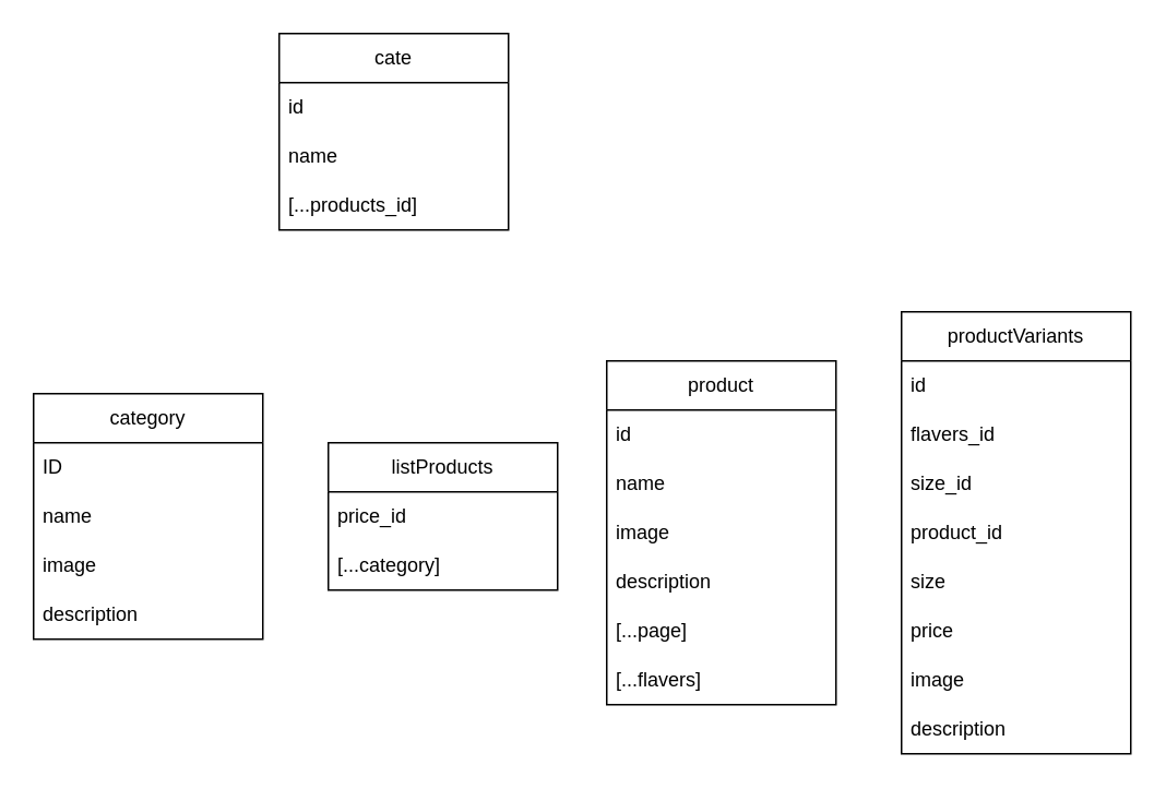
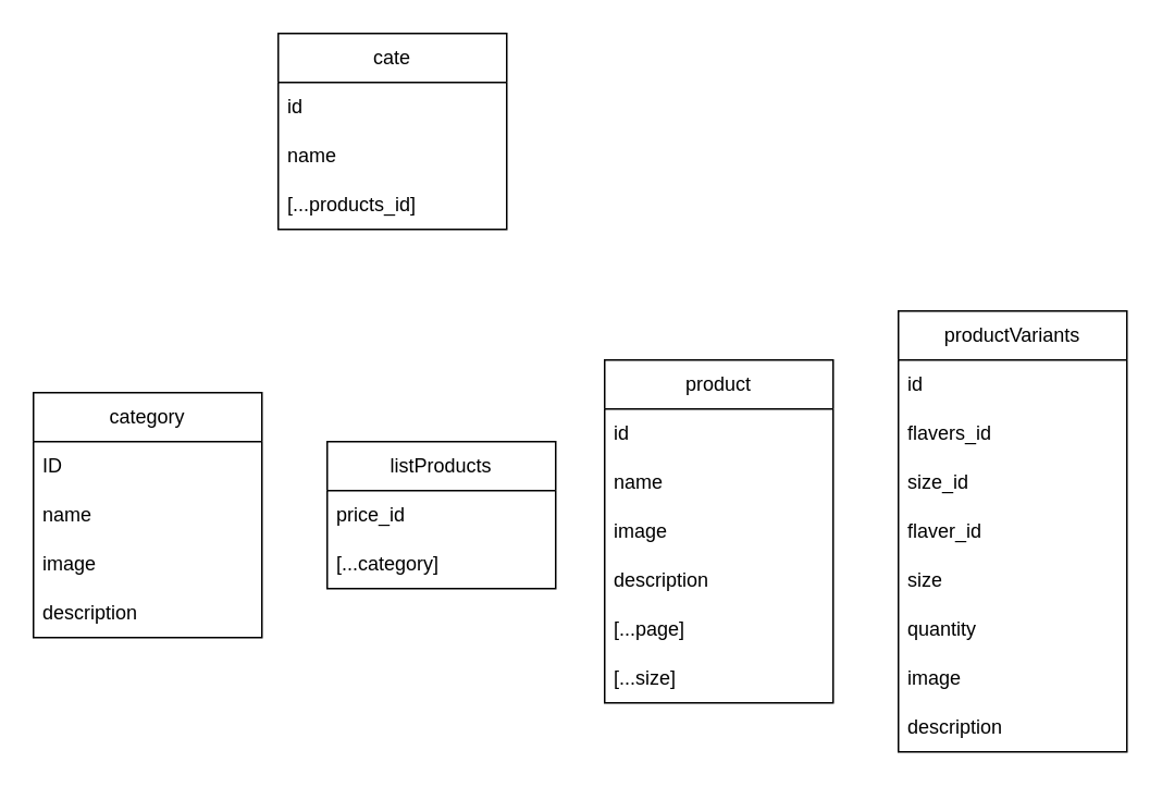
- <mxCell id="21" value="product_id" style="text;strokeColor=none;fillColor=none;align=left;verticalAlign=middle;spacingLeft=4;spacingRight=4;overflow=hidden;points=[[0,0.5],[1,0.5]];portConstraint=eastwest;rotatable=0;whiteSpace=wrap;html=1;" parent="17" vertex="1"><mxGeometry y="120" width="140" height="30" as="geometry" /></mxCell>
+ <mxCell id="21" value="flaver_id" style="text;strokeColor=none;fillColor=none;align=left;verticalAlign=middle;spacingLeft=4;spacingRight=4;overflow=hidden;points=[[0,0.5],[1,0.5]];portConstraint=eastwest;rotatable=0;whiteSpace=wrap;html=1;" parent="17" vertex="1"><mxGeometry y="120" width="140" height="30" as="geometry" /></mxCell>
- <mxCell id="23" value="price" style="text;strokeColor=none;fillColor=none;align=left;verticalAlign=middle;spacingLeft=4;spacingRight=4;overflow=hidden;points=[[0,0.5],[1,0.5]];portConstraint=eastwest;rotatable=0;whiteSpace=wrap;html=1;" parent="17" vertex="1"><mxGeometry y="180" width="140" height="30" as="geometry" /></mxCell>
+ <mxCell id="23" value="quantity" style="text;strokeColor=none;fillColor=none;align=left;verticalAlign=middle;spacingLeft=4;spacingRight=4;overflow=hidden;points=[[0,0.5],[1,0.5]];portConstraint=eastwest;rotatable=0;whiteSpace=wrap;html=1;" parent="17" vertex="1"><mxGeometry y="180" width="140" height="30" as="geometry" /></mxCell>
- <mxCell id="13" value="[...flavers]" style="text;strokeColor=none;fillColor=none;align=left;verticalAlign=middle;spacingLeft=4;spacingRight=4;overflow=hidden;points=[[0,0.5],[1,0.5]];portConstraint=eastwest;rotatable=0;whiteSpace=wrap;html=1;" vertex="1" parent="7"><mxGeometry y="180" width="140" height="30" as="geometry" /></mxCell>
+ <mxCell id="13" value="[...size]" style="text;strokeColor=none;fillColor=none;align=left;verticalAlign=middle;spacingLeft=4;spacingRight=4;overflow=hidden;points=[[0,0.5],[1,0.5]];portConstraint=eastwest;rotatable=0;whiteSpace=wrap;html=1;" vertex="1" parent="7"><mxGeometry y="180" width="140" height="30" as="geometry" /></mxCell>
